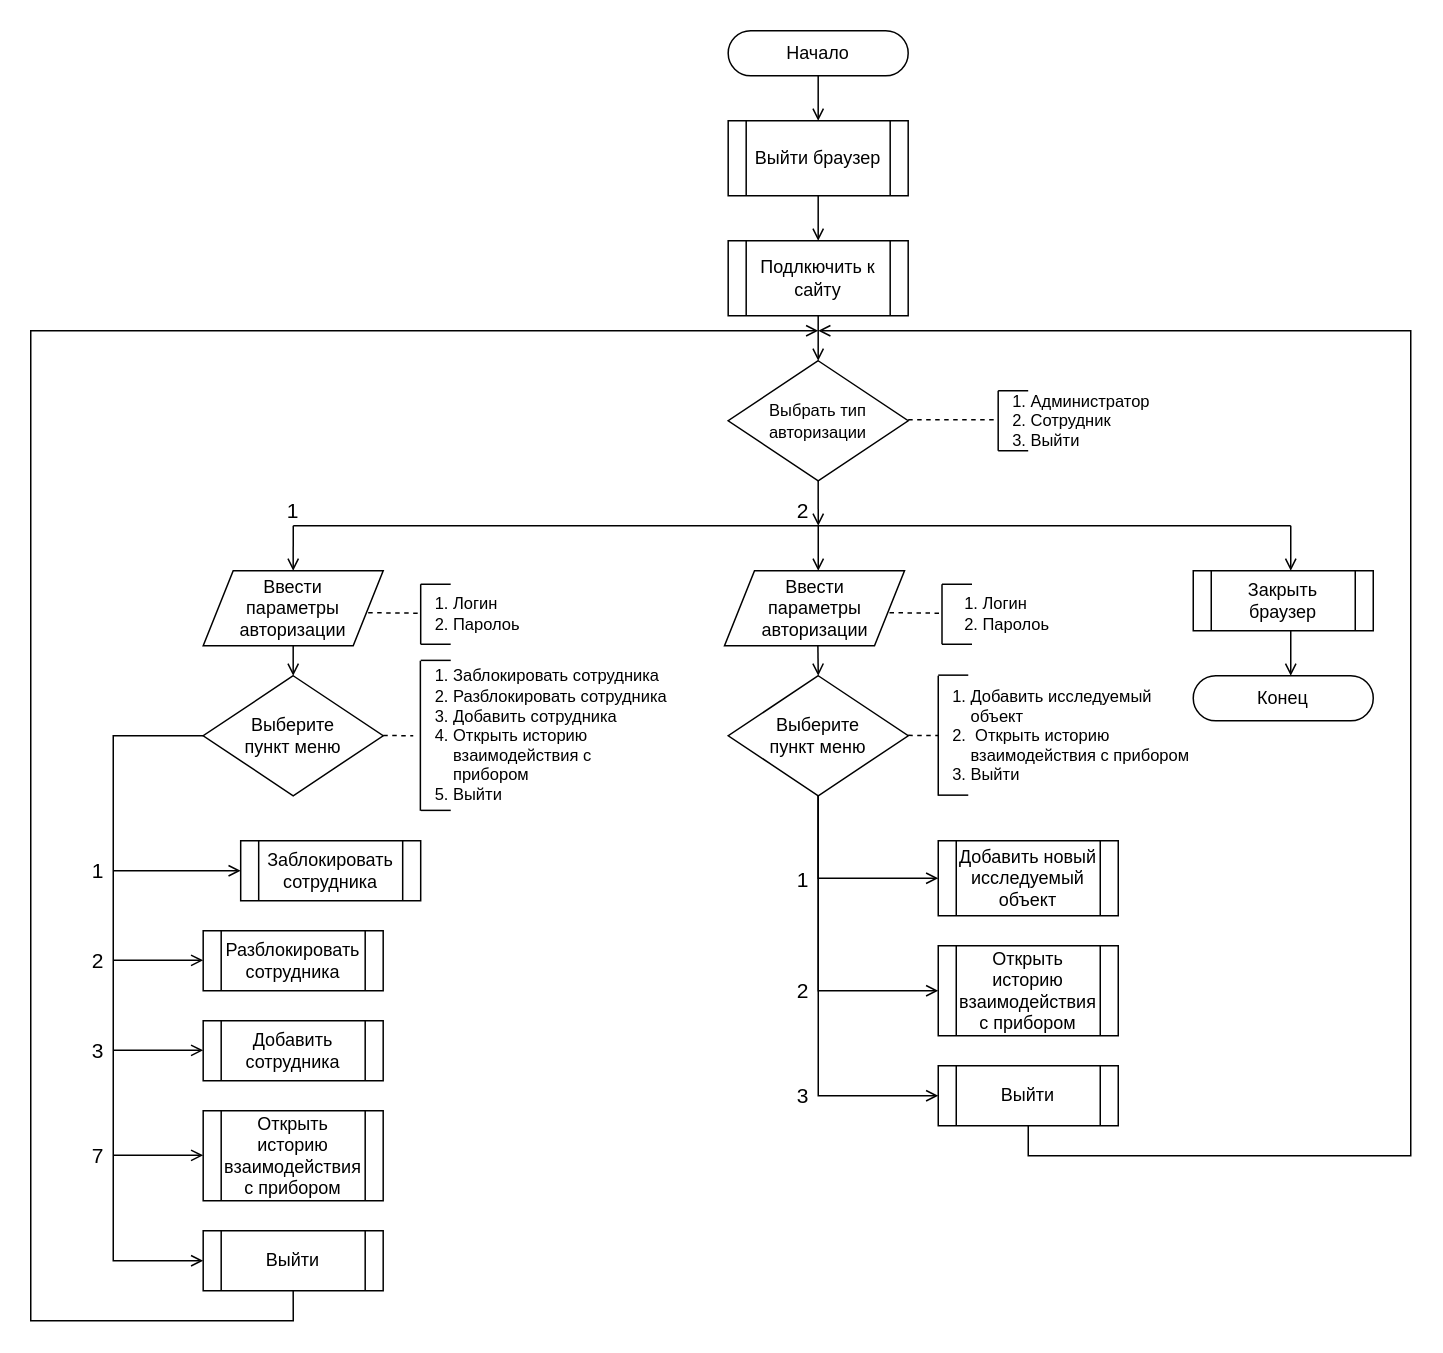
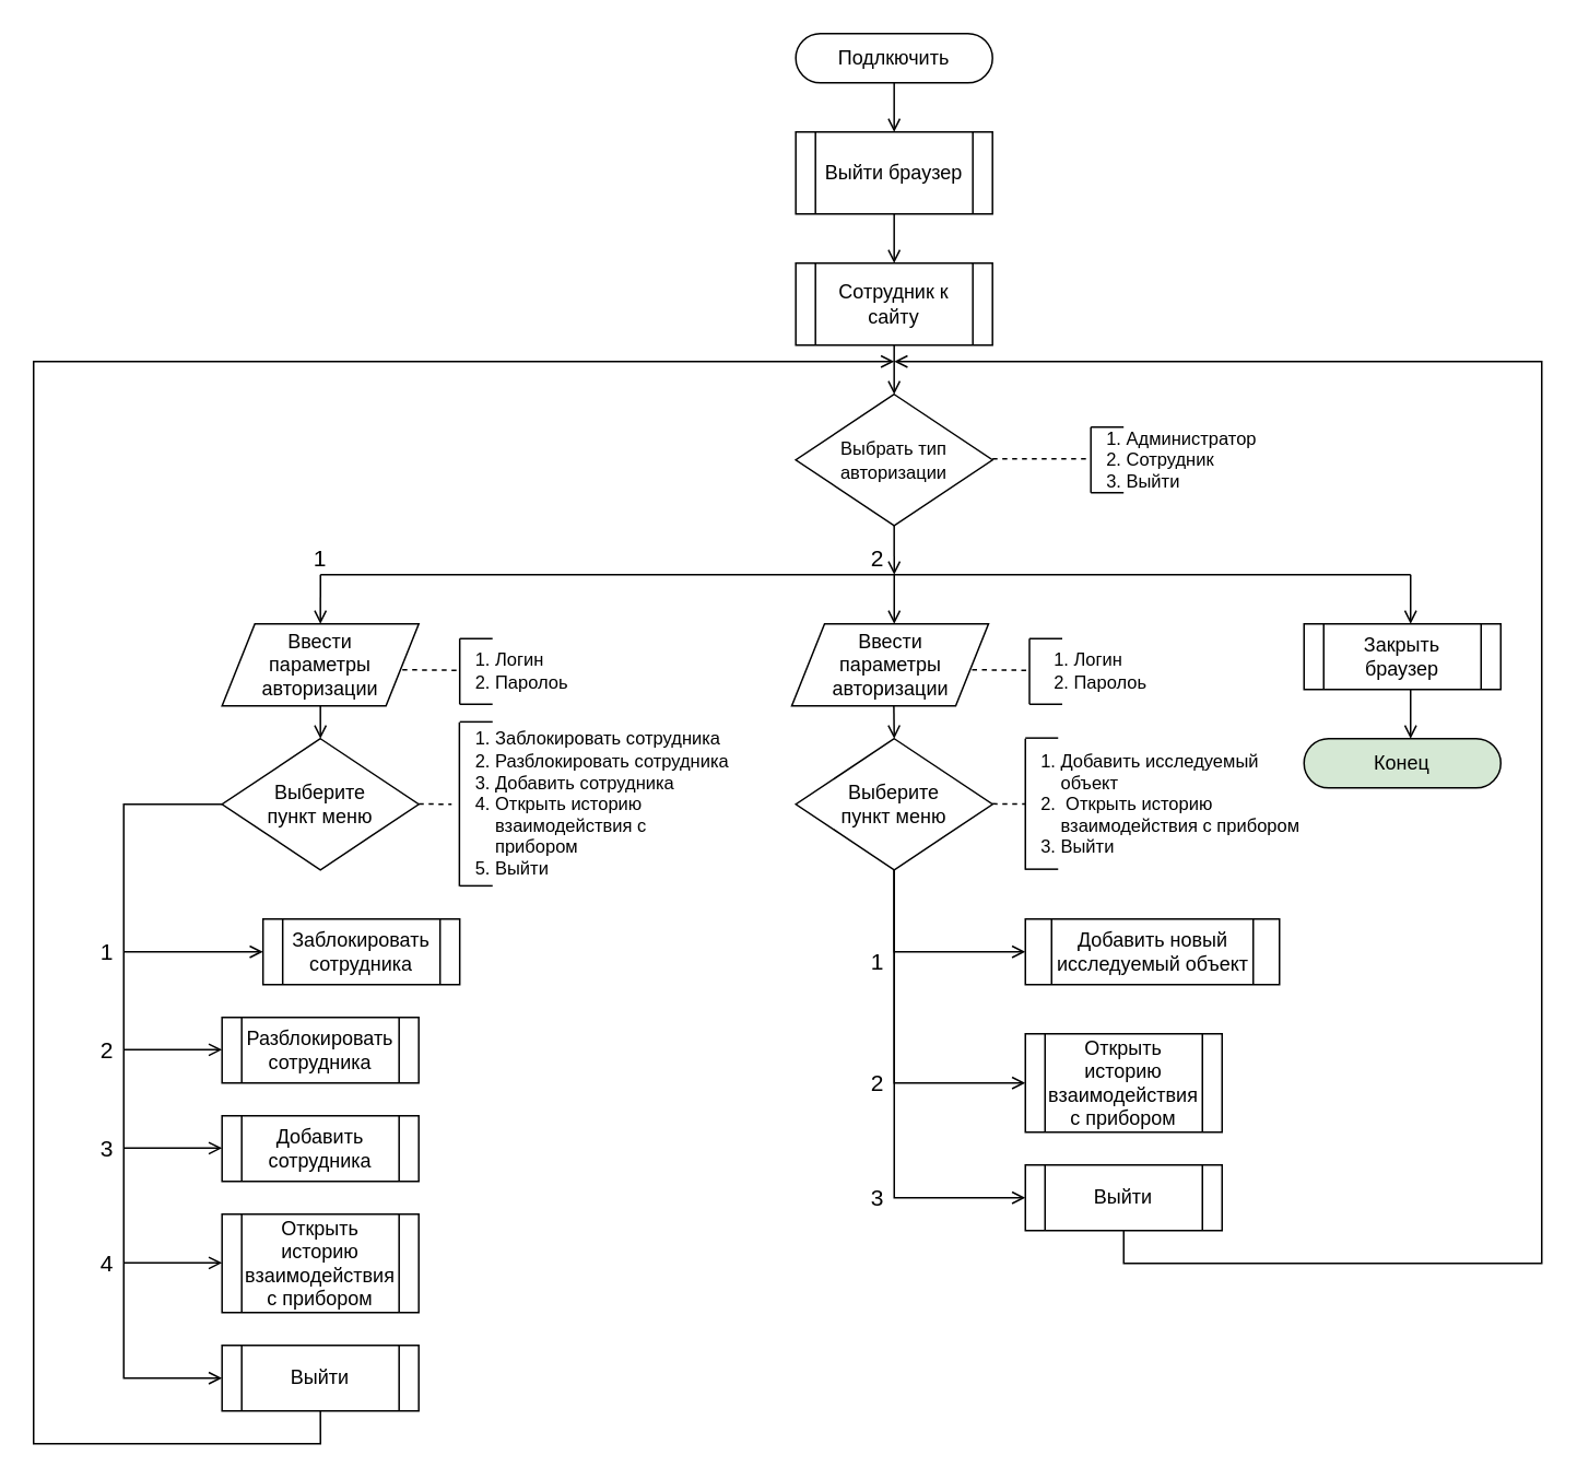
- <mxCell id="3" value="Начало" style="rounded=1;whiteSpace=wrap;html=1;arcSize=50;" parent="1" vertex="1"><mxGeometry x="484.96" y="20" width="120" height="30" as="geometry" /></mxCell>
+ <mxCell id="3" value="Подлкючить" style="rounded=1;whiteSpace=wrap;html=1;arcSize=50;" parent="1" vertex="1"><mxGeometry x="484.96" y="20" width="120" height="30" as="geometry" /></mxCell>
- <mxCell id="5" value="Подлкючить к сайту" style="shape=process;whiteSpace=wrap;html=1;backgroundOutline=1;" parent="1" vertex="1"><mxGeometry x="484.96" y="160" width="120" height="50" as="geometry" /></mxCell>
+ <mxCell id="5" value="Сотрудник к сайту" style="shape=process;whiteSpace=wrap;html=1;backgroundOutline=1;" parent="1" vertex="1"><mxGeometry x="484.96" y="160" width="120" height="50" as="geometry" /></mxCell>
- <mxCell id="74" value="Конец" style="rounded=1;whiteSpace=wrap;html=1;arcSize=50;" parent="1" vertex="1"><mxGeometry x="795" y="450" width="120" height="30" as="geometry" /></mxCell>
+ <mxCell id="74" value="Конец" style="rounded=1;whiteSpace=wrap;html=1;arcSize=50;fillColor=#d5e8d4;" parent="1" vertex="1"><mxGeometry x="795" y="450" width="120" height="30" as="geometry" /></mxCell>
- <mxCell id="66" value="Добавить новый исследуемый объект" style="shape=process;whiteSpace=wrap;html=1;backgroundOutline=1;" parent="1" vertex="1"><mxGeometry x="625" y="560" width="120" height="50" as="geometry" /></mxCell>
+ <mxCell id="66" value="Добавить новый исследуемый объект" style="shape=process;whiteSpace=wrap;html=1;backgroundOutline=1;" parent="1" vertex="1"><mxGeometry x="625" y="560" width="155" height="40" as="geometry" /></mxCell>
- <mxCell id="54" value="&lt;font style=&quot;font-size: 14px;&quot;&gt;7&lt;/font&gt;" style="text;html=1;strokeColor=none;fillColor=none;align=center;verticalAlign=middle;whiteSpace=wrap;rounded=0;fontSize=12;" parent="1" vertex="1"><mxGeometry x="55" y="760" width="20" height="20" as="geometry" /></mxCell>
+ <mxCell id="54" value="&lt;font style=&quot;font-size: 14px;&quot;&gt;4&lt;/font&gt;" style="text;html=1;strokeColor=none;fillColor=none;align=center;verticalAlign=middle;whiteSpace=wrap;rounded=0;fontSize=12;" parent="1" vertex="1"><mxGeometry x="55" y="760" width="20" height="20" as="geometry" /></mxCell>
